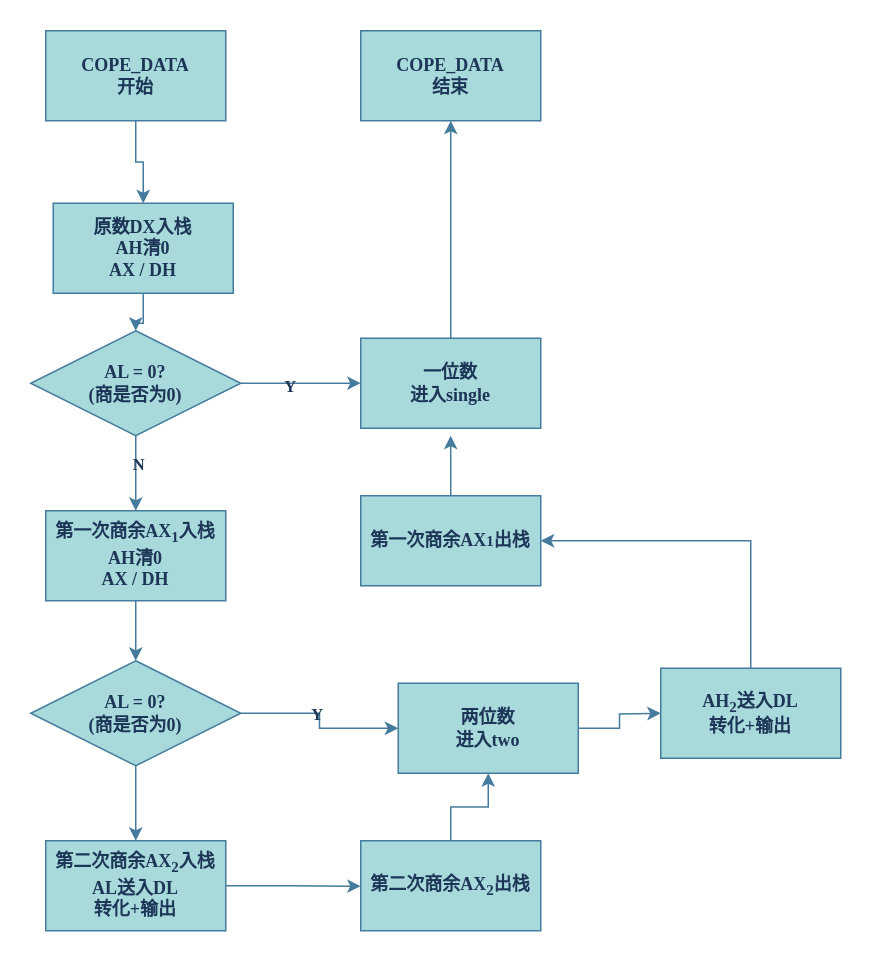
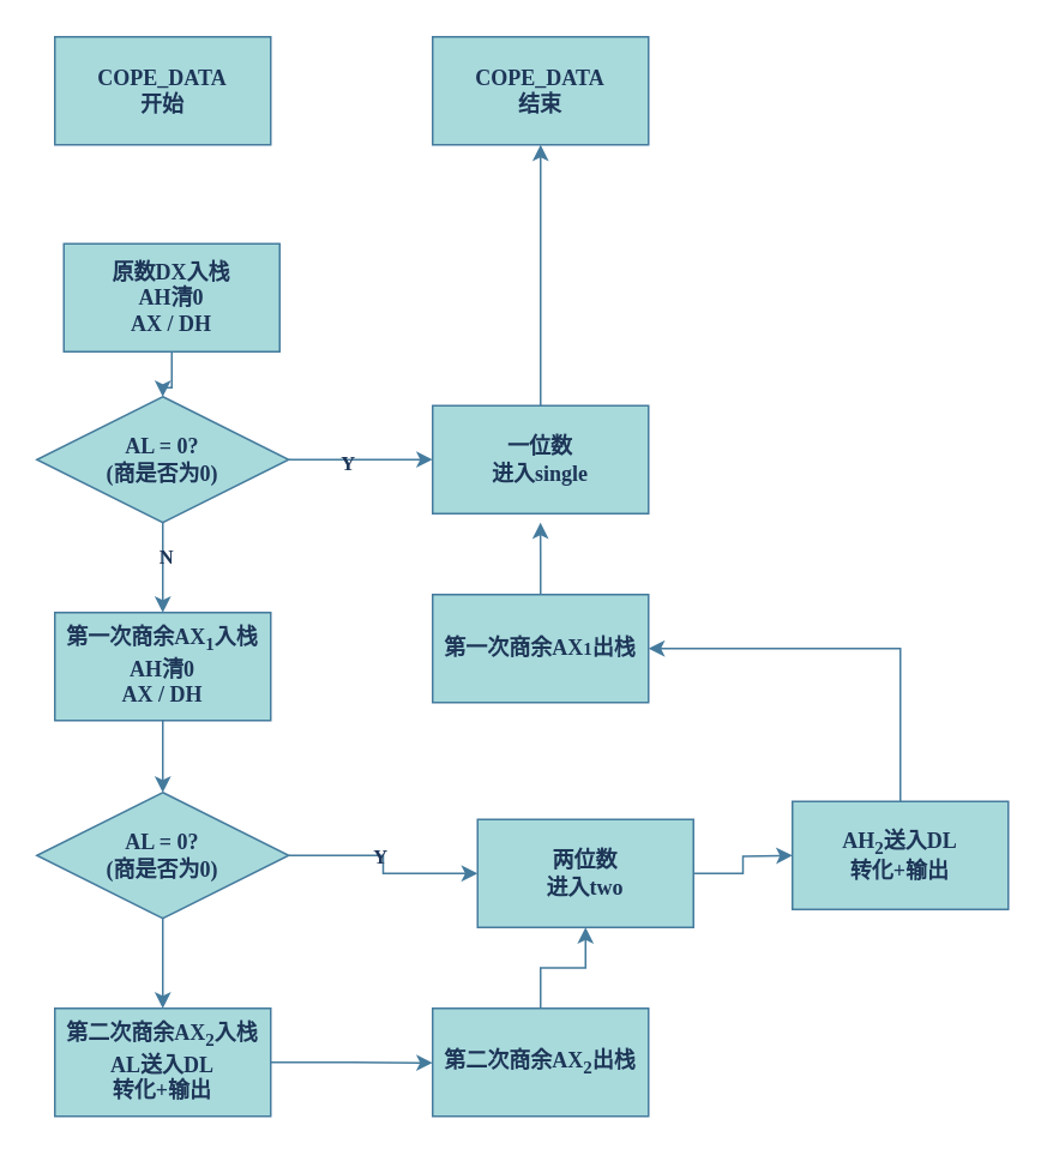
- <mxCell id="2" value="" style="edgeStyle=orthogonalEdgeStyle;rounded=0;orthogonalLoop=1;jettySize=auto;html=1;fontFamily=Times New Roman;fontStyle=1;labelBackgroundColor=none;strokeColor=#457B9D;fontColor=default;" edge="1" parent="1" source="3" target="5"><mxGeometry relative="1" as="geometry" /></mxCell>
